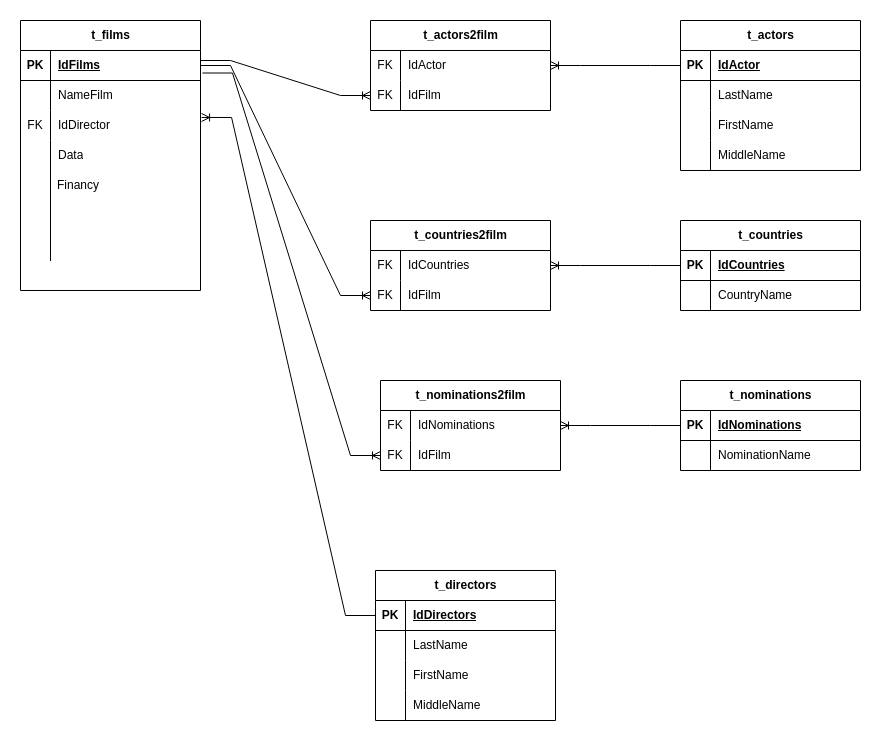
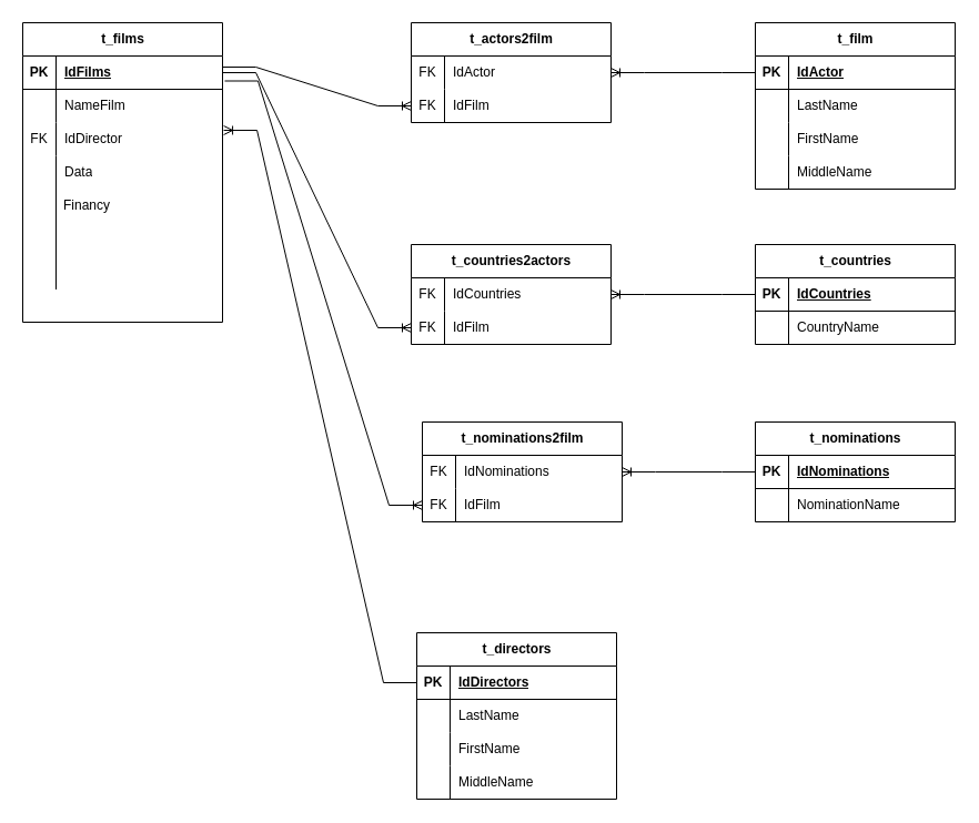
- <mxCell id="15" value="t_actors" style="shape=table;startSize=30;container=1;collapsible=1;childLayout=tableLayout;fixedRows=1;rowLines=0;fontStyle=1;align=center;resizeLast=1;html=1;" vertex="1" parent="1"><mxGeometry x="680" y="20" width="180" height="150" as="geometry" /></mxCell>
+ <mxCell id="15" value="t_film" style="shape=table;startSize=30;container=1;collapsible=1;childLayout=tableLayout;fixedRows=1;rowLines=0;fontStyle=1;align=center;resizeLast=1;html=1;" vertex="1" parent="1"><mxGeometry x="680" y="20" width="180" height="150" as="geometry" /></mxCell>
- <mxCell id="52" value="t_countries2film" style="shape=table;startSize=30;container=1;collapsible=1;childLayout=tableLayout;fixedRows=1;rowLines=0;fontStyle=1;align=center;resizeLast=1;html=1;" vertex="1" parent="1"><mxGeometry x="370" y="220" width="180" height="90" as="geometry" /></mxCell>
+ <mxCell id="52" value="t_countries2actors" style="shape=table;startSize=30;container=1;collapsible=1;childLayout=tableLayout;fixedRows=1;rowLines=0;fontStyle=1;align=center;resizeLast=1;html=1;" vertex="1" parent="1"><mxGeometry x="370" y="220" width="180" height="90" as="geometry" /></mxCell>
